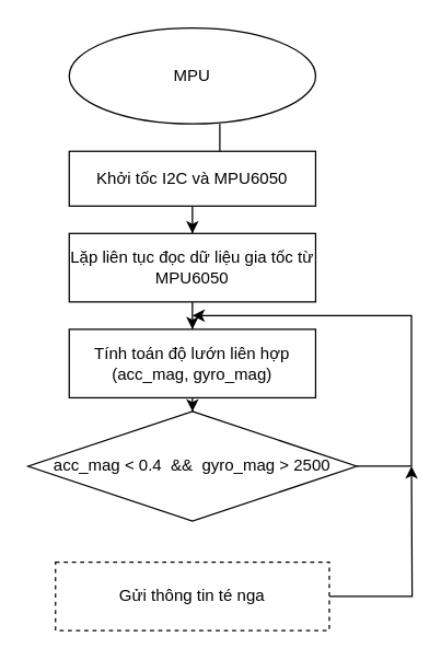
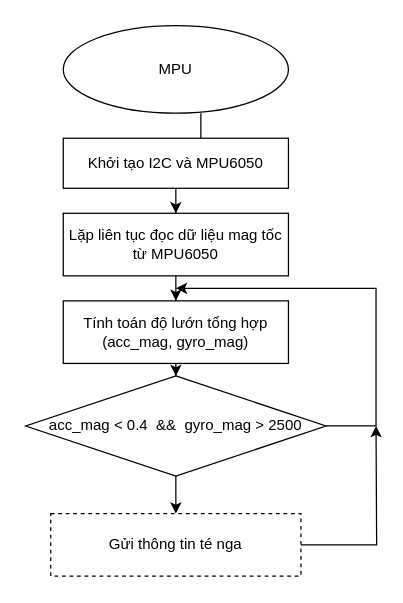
- <mxCell id="5" value="Khởi tốc I2C và MPU6050" style="rounded=0;whiteSpace=wrap;html=1;" vertex="1" parent="1"><mxGeometry x="50" y="110" width="180" height="40" as="geometry" /></mxCell>
+ <mxCell id="5" value="Khởi tạo I2C và MPU6050" style="rounded=0;whiteSpace=wrap;html=1;" vertex="1" parent="1"><mxGeometry x="50" y="110" width="180" height="40" as="geometry" /></mxCell>
- <mxCell id="7" value="Lặp liên tục đọc dữ liệu gia tốc từ MPU6050" style="whiteSpace=wrap;html=1;rounded=0;" vertex="1" parent="1"><mxGeometry x="50" y="170" width="180" height="50" as="geometry" /></mxCell>
+ <mxCell id="7" value="Lặp liên tục đọc dữ liệu mag tốc từ MPU6050" style="whiteSpace=wrap;html=1;rounded=0;" vertex="1" parent="1"><mxGeometry x="50" y="170" width="180" height="50" as="geometry" /></mxCell>
- <mxCell id="9" value="Tính toán độ lướn liên hợp (acc_mag, gyro_mag)" style="whiteSpace=wrap;html=1;rounded=0;" vertex="1" parent="1"><mxGeometry x="50" y="240" width="180" height="50" as="geometry" /></mxCell>
+ <mxCell id="9" value="Tính toán độ lướn tổng hợp (acc_mag, gyro_mag)" style="whiteSpace=wrap;html=1;rounded=0;" vertex="1" parent="1"><mxGeometry x="50" y="240" width="180" height="50" as="geometry" /></mxCell>
+ <mxCell id="11" value="" style="edgeStyle=orthogonalEdgeStyle;rounded=0;orthogonalLoop=1;jettySize=auto;html=1;" edge="1" parent="1" source="12" target="14"><mxGeometry relative="1" as="geometry" /></mxCell>
